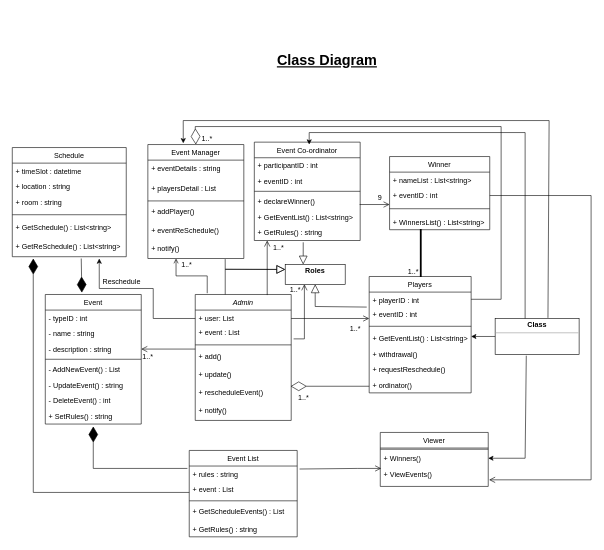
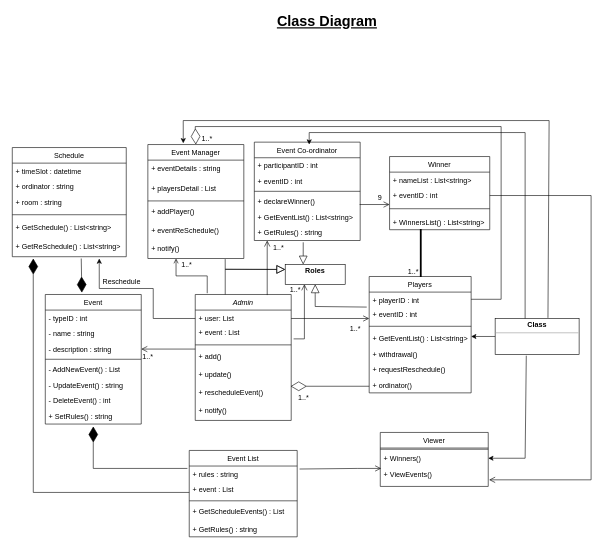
- <mxCell id="16" value="&lt;b&gt;&lt;font style=&quot;font-size: 24px;&quot;&gt;&lt;u&gt;Class Diagram&lt;/u&gt;&lt;/font&gt;&lt;/b&gt;" style="text;html=1;strokeColor=none;fillColor=none;align=center;verticalAlign=middle;whiteSpace=wrap;rounded=0;" vertex="1" parent="1"><mxGeometry x="390" y="85" width="310" height="30" as="geometry" /></mxCell>
+ <mxCell id="16" value="&lt;b&gt;&lt;font style=&quot;font-size: 24px;&quot;&gt;&lt;u&gt;Class Diagram&lt;/u&gt;&lt;/font&gt;&lt;/b&gt;" style="text;html=1;strokeColor=none;fillColor=none;align=center;verticalAlign=middle;whiteSpace=wrap;rounded=0;" vertex="1" parent="1"><mxGeometry x="390" y="20" width="310" height="30" as="geometry" /></mxCell>
- <mxCell id="42" value="+ location : string" style="text;align=left;verticalAlign=top;spacingLeft=4;spacingRight=4;overflow=hidden;rotatable=0;points=[[0,0.5],[1,0.5]];portConstraint=eastwest;" vertex="1" parent="40"><mxGeometry y="52" width="190" height="26" as="geometry" /></mxCell>
+ <mxCell id="42" value="+ ordinator : string" style="text;align=left;verticalAlign=top;spacingLeft=4;spacingRight=4;overflow=hidden;rotatable=0;points=[[0,0.5],[1,0.5]];portConstraint=eastwest;" vertex="1" parent="40"><mxGeometry y="52" width="190" height="26" as="geometry" /></mxCell>
